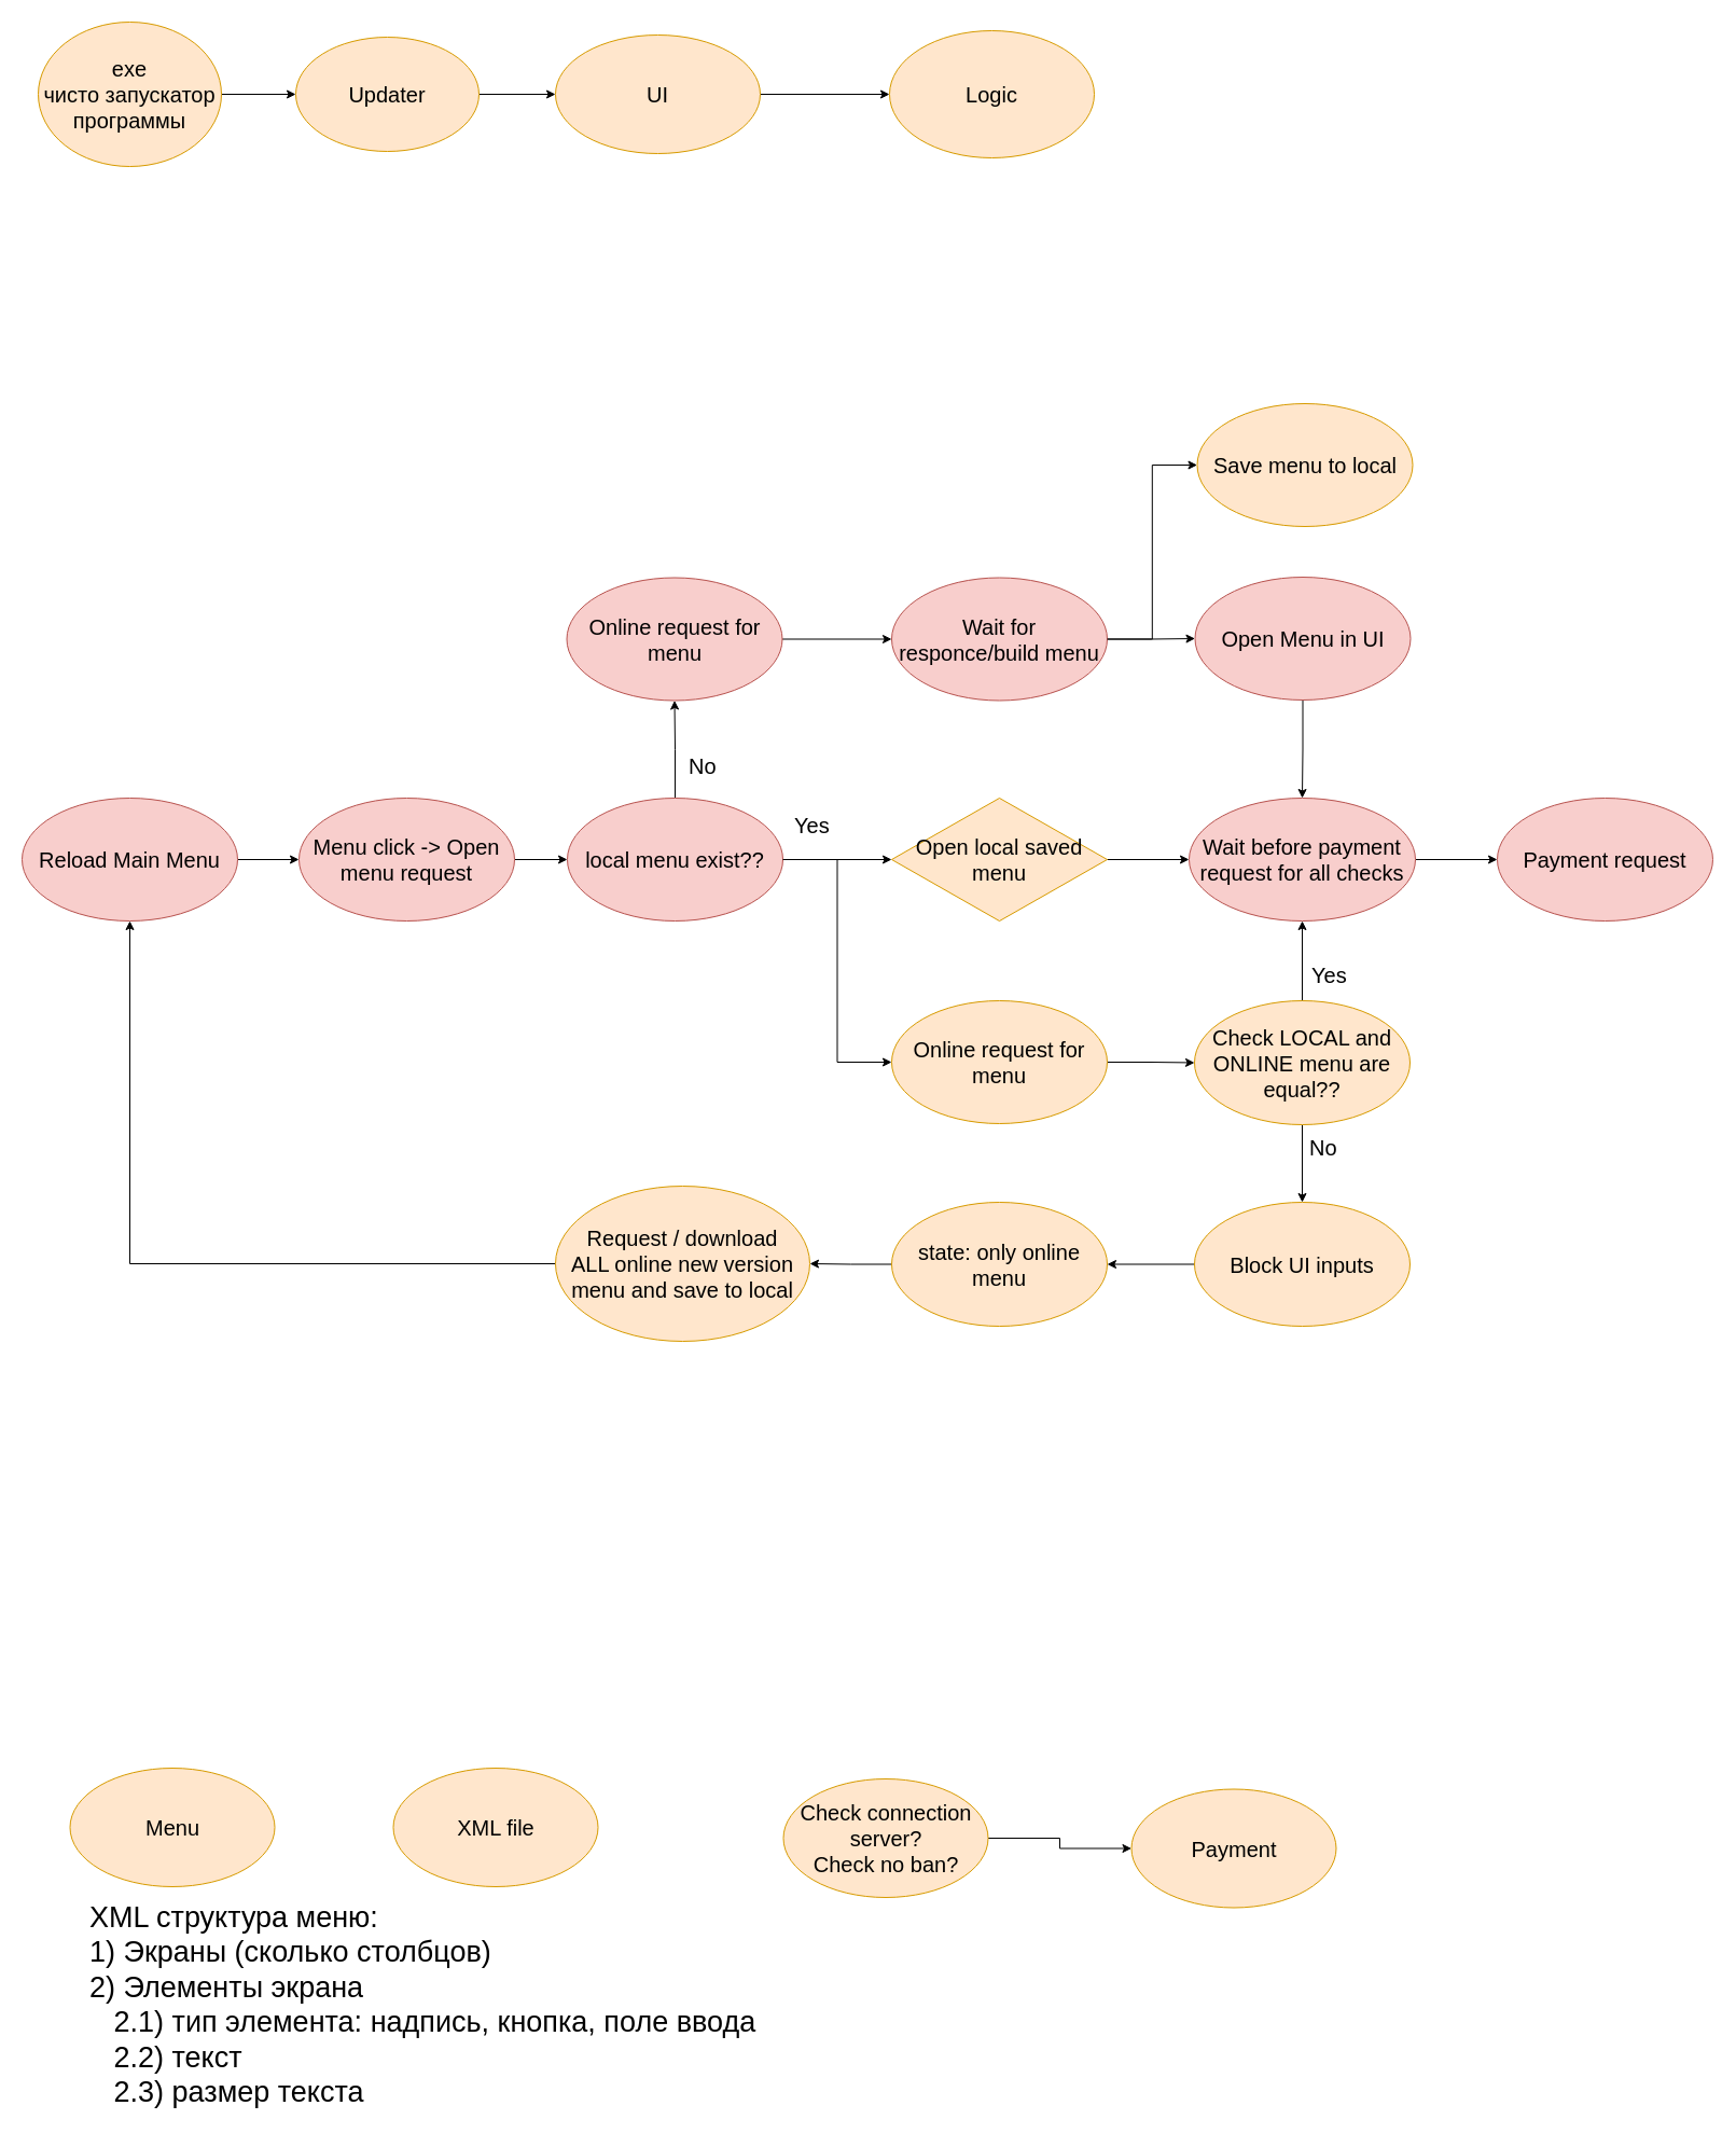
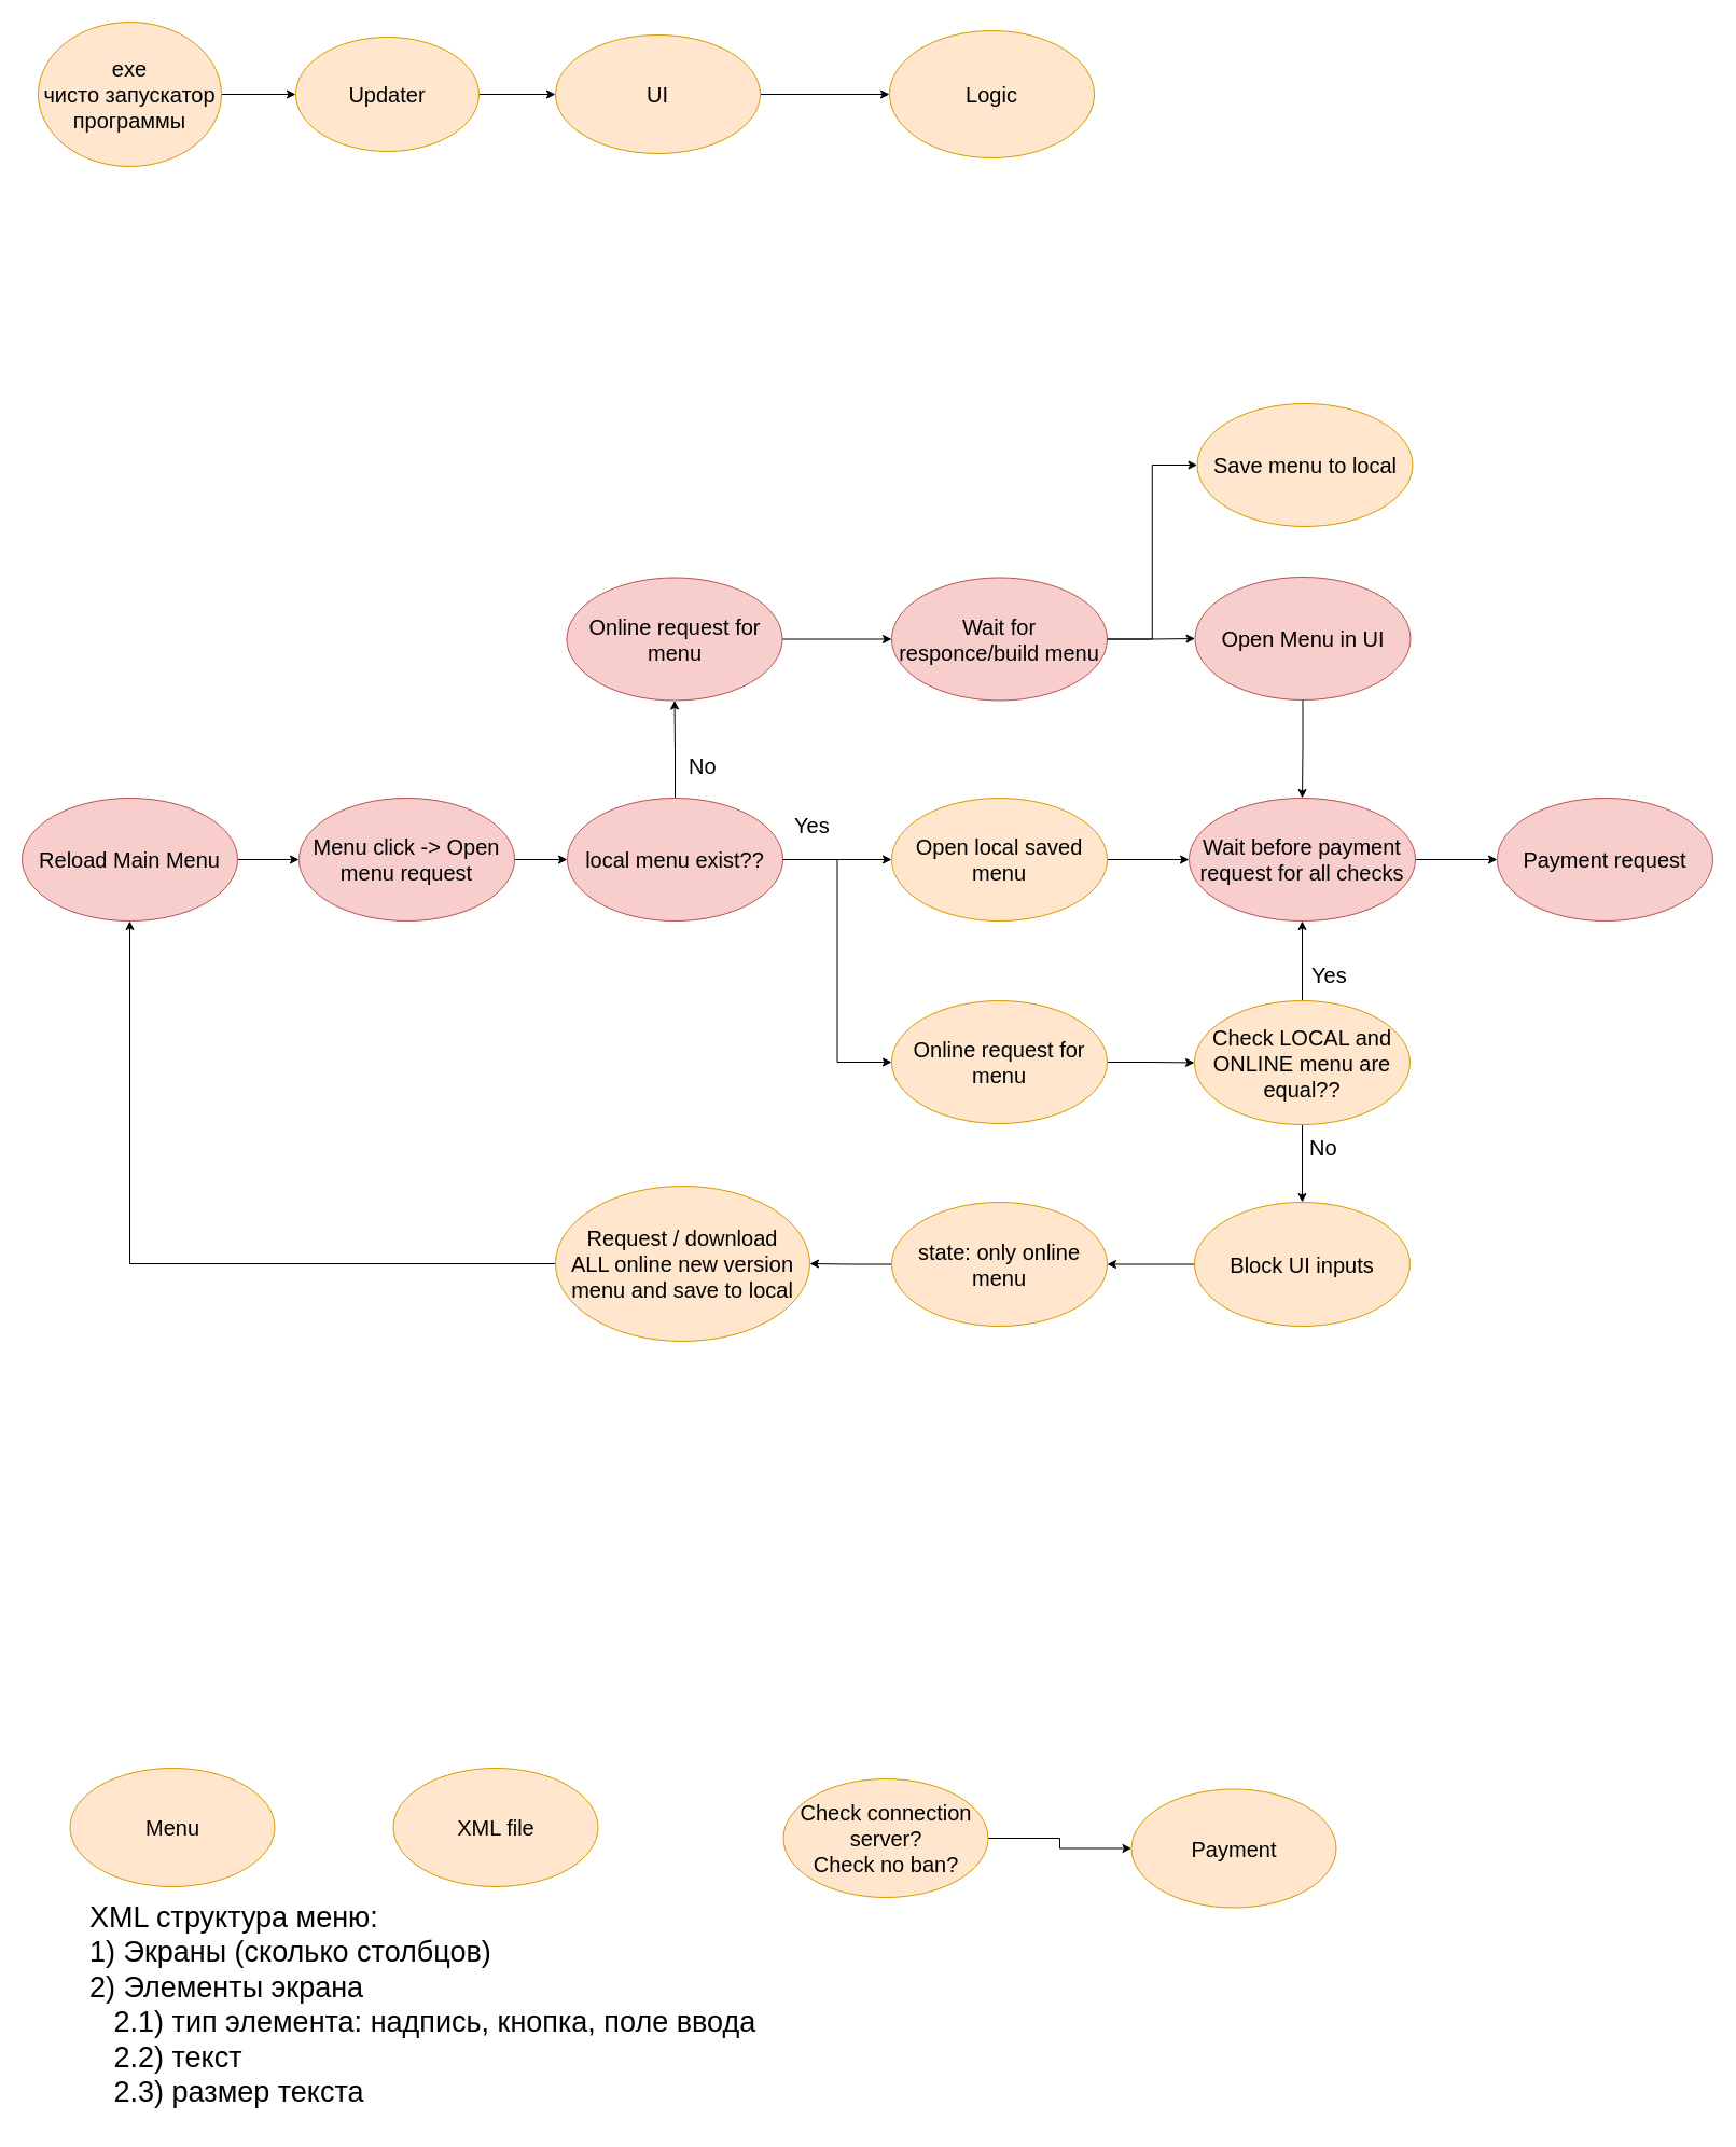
- <mxCell id="19" value="&lt;font style=&quot;font-size: 20px&quot;&gt;Open local saved menu&lt;br&gt;&lt;/font&gt;" style="rhombus;whiteSpace=wrap;html=1;fillColor=#ffe6cc;strokeColor=#d79b00;" vertex="1" parent="1"><mxGeometry x="827" y="740" width="200" height="114" as="geometry" /></mxCell>
+ <mxCell id="19" value="&lt;font style=&quot;font-size: 20px&quot;&gt;Open local saved menu&lt;br&gt;&lt;/font&gt;" style="ellipse;whiteSpace=wrap;html=1;fillColor=#ffe6cc;strokeColor=#d79b00;" vertex="1" parent="1"><mxGeometry x="827" y="740" width="200" height="114" as="geometry" /></mxCell>
